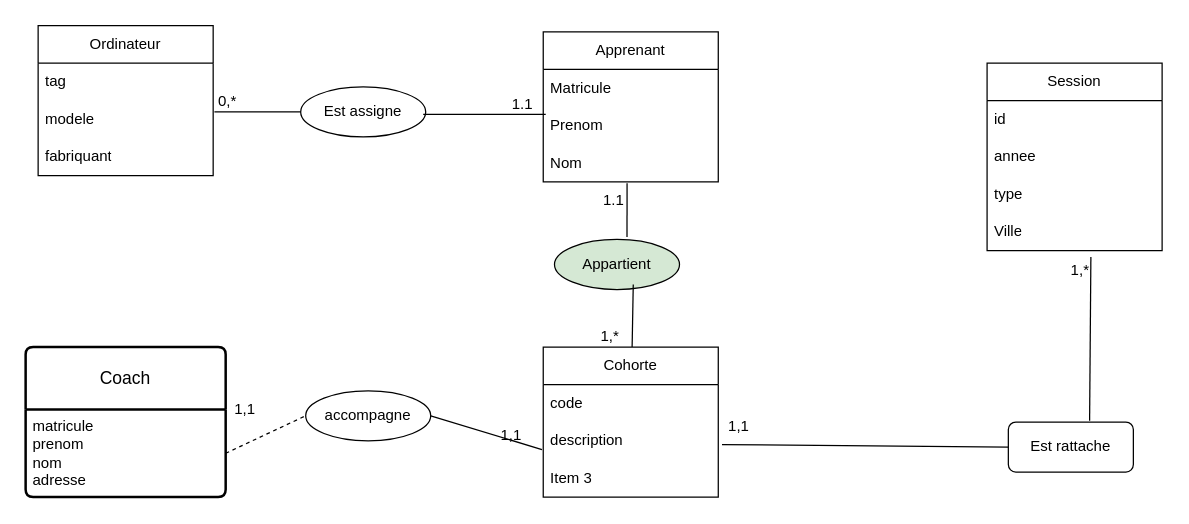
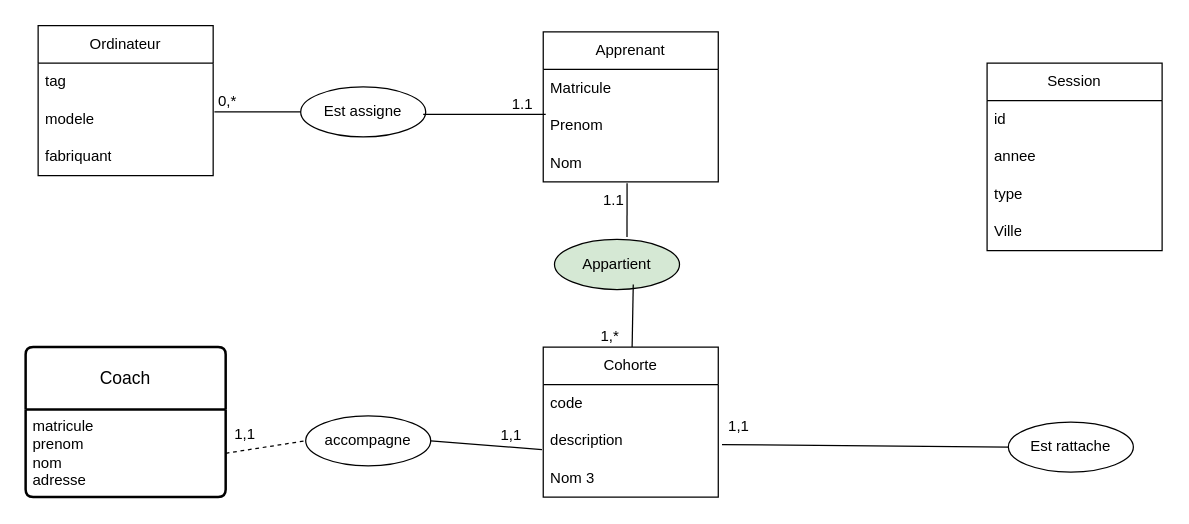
- <mxCell id="39" value="" style="endArrow=none;html=1;rounded=0;exitX=0.593;exitY=1.167;exitDx=0;exitDy=0;exitPerimeter=0;entryX=0.65;entryY=-0.025;entryDx=0;entryDy=0;entryPerimeter=0;" parent="1" source="10" target="20" edge="1"><mxGeometry relative="1" as="geometry"><mxPoint x="807" y="265" as="sourcePoint" /><mxPoint x="515" y="287" as="targetPoint" /></mxGeometry></mxCell>
- <mxCell id="40" value="1,*" style="resizable=0;html=1;whiteSpace=wrap;align=right;verticalAlign=bottom;" parent="39" connectable="0" vertex="1"><mxGeometry x="1" relative="1" as="geometry"><mxPoint x="1" y="-112" as="offset" /></mxGeometry></mxCell>
- <mxCell id="28" value="accompagne" style="ellipse;whiteSpace=wrap;html=1;align=center;" parent="1" vertex="1"><mxGeometry x="244" y="312" width="100" height="40" as="geometry" /></mxCell>
+ <mxCell id="28" value="accompagne" style="ellipse;whiteSpace=wrap;html=1;align=center;" parent="1" vertex="1"><mxGeometry x="244" y="332" width="100" height="40" as="geometry" /></mxCell>
- <mxCell id="20" value="Est rattache" style="whiteSpace=wrap;html=1;align=center;rounded=1;" parent="1" vertex="1"><mxGeometry x="806" y="337" width="100" height="40" as="geometry" /></mxCell>
+ <mxCell id="20" value="Est rattache" style="ellipse;whiteSpace=wrap;html=1;align=center;" parent="1" vertex="1"><mxGeometry x="806" y="337" width="100" height="40" as="geometry" /></mxCell>
- <mxCell id="18" value="Item 3" style="text;strokeColor=none;fillColor=none;align=left;verticalAlign=middle;spacingLeft=4;spacingRight=4;overflow=hidden;points=[[0,0.5],[1,0.5]];portConstraint=eastwest;rotatable=0;whiteSpace=wrap;html=1;" parent="15" vertex="1"><mxGeometry y="90" width="140" height="30" as="geometry" /></mxCell>
+ <mxCell id="18" value="Nom 3" style="text;strokeColor=none;fillColor=none;align=left;verticalAlign=middle;spacingLeft=4;spacingRight=4;overflow=hidden;points=[[0,0.5],[1,0.5]];portConstraint=eastwest;rotatable=0;whiteSpace=wrap;html=1;" parent="15" vertex="1"><mxGeometry y="90" width="140" height="30" as="geometry" /></mxCell>
